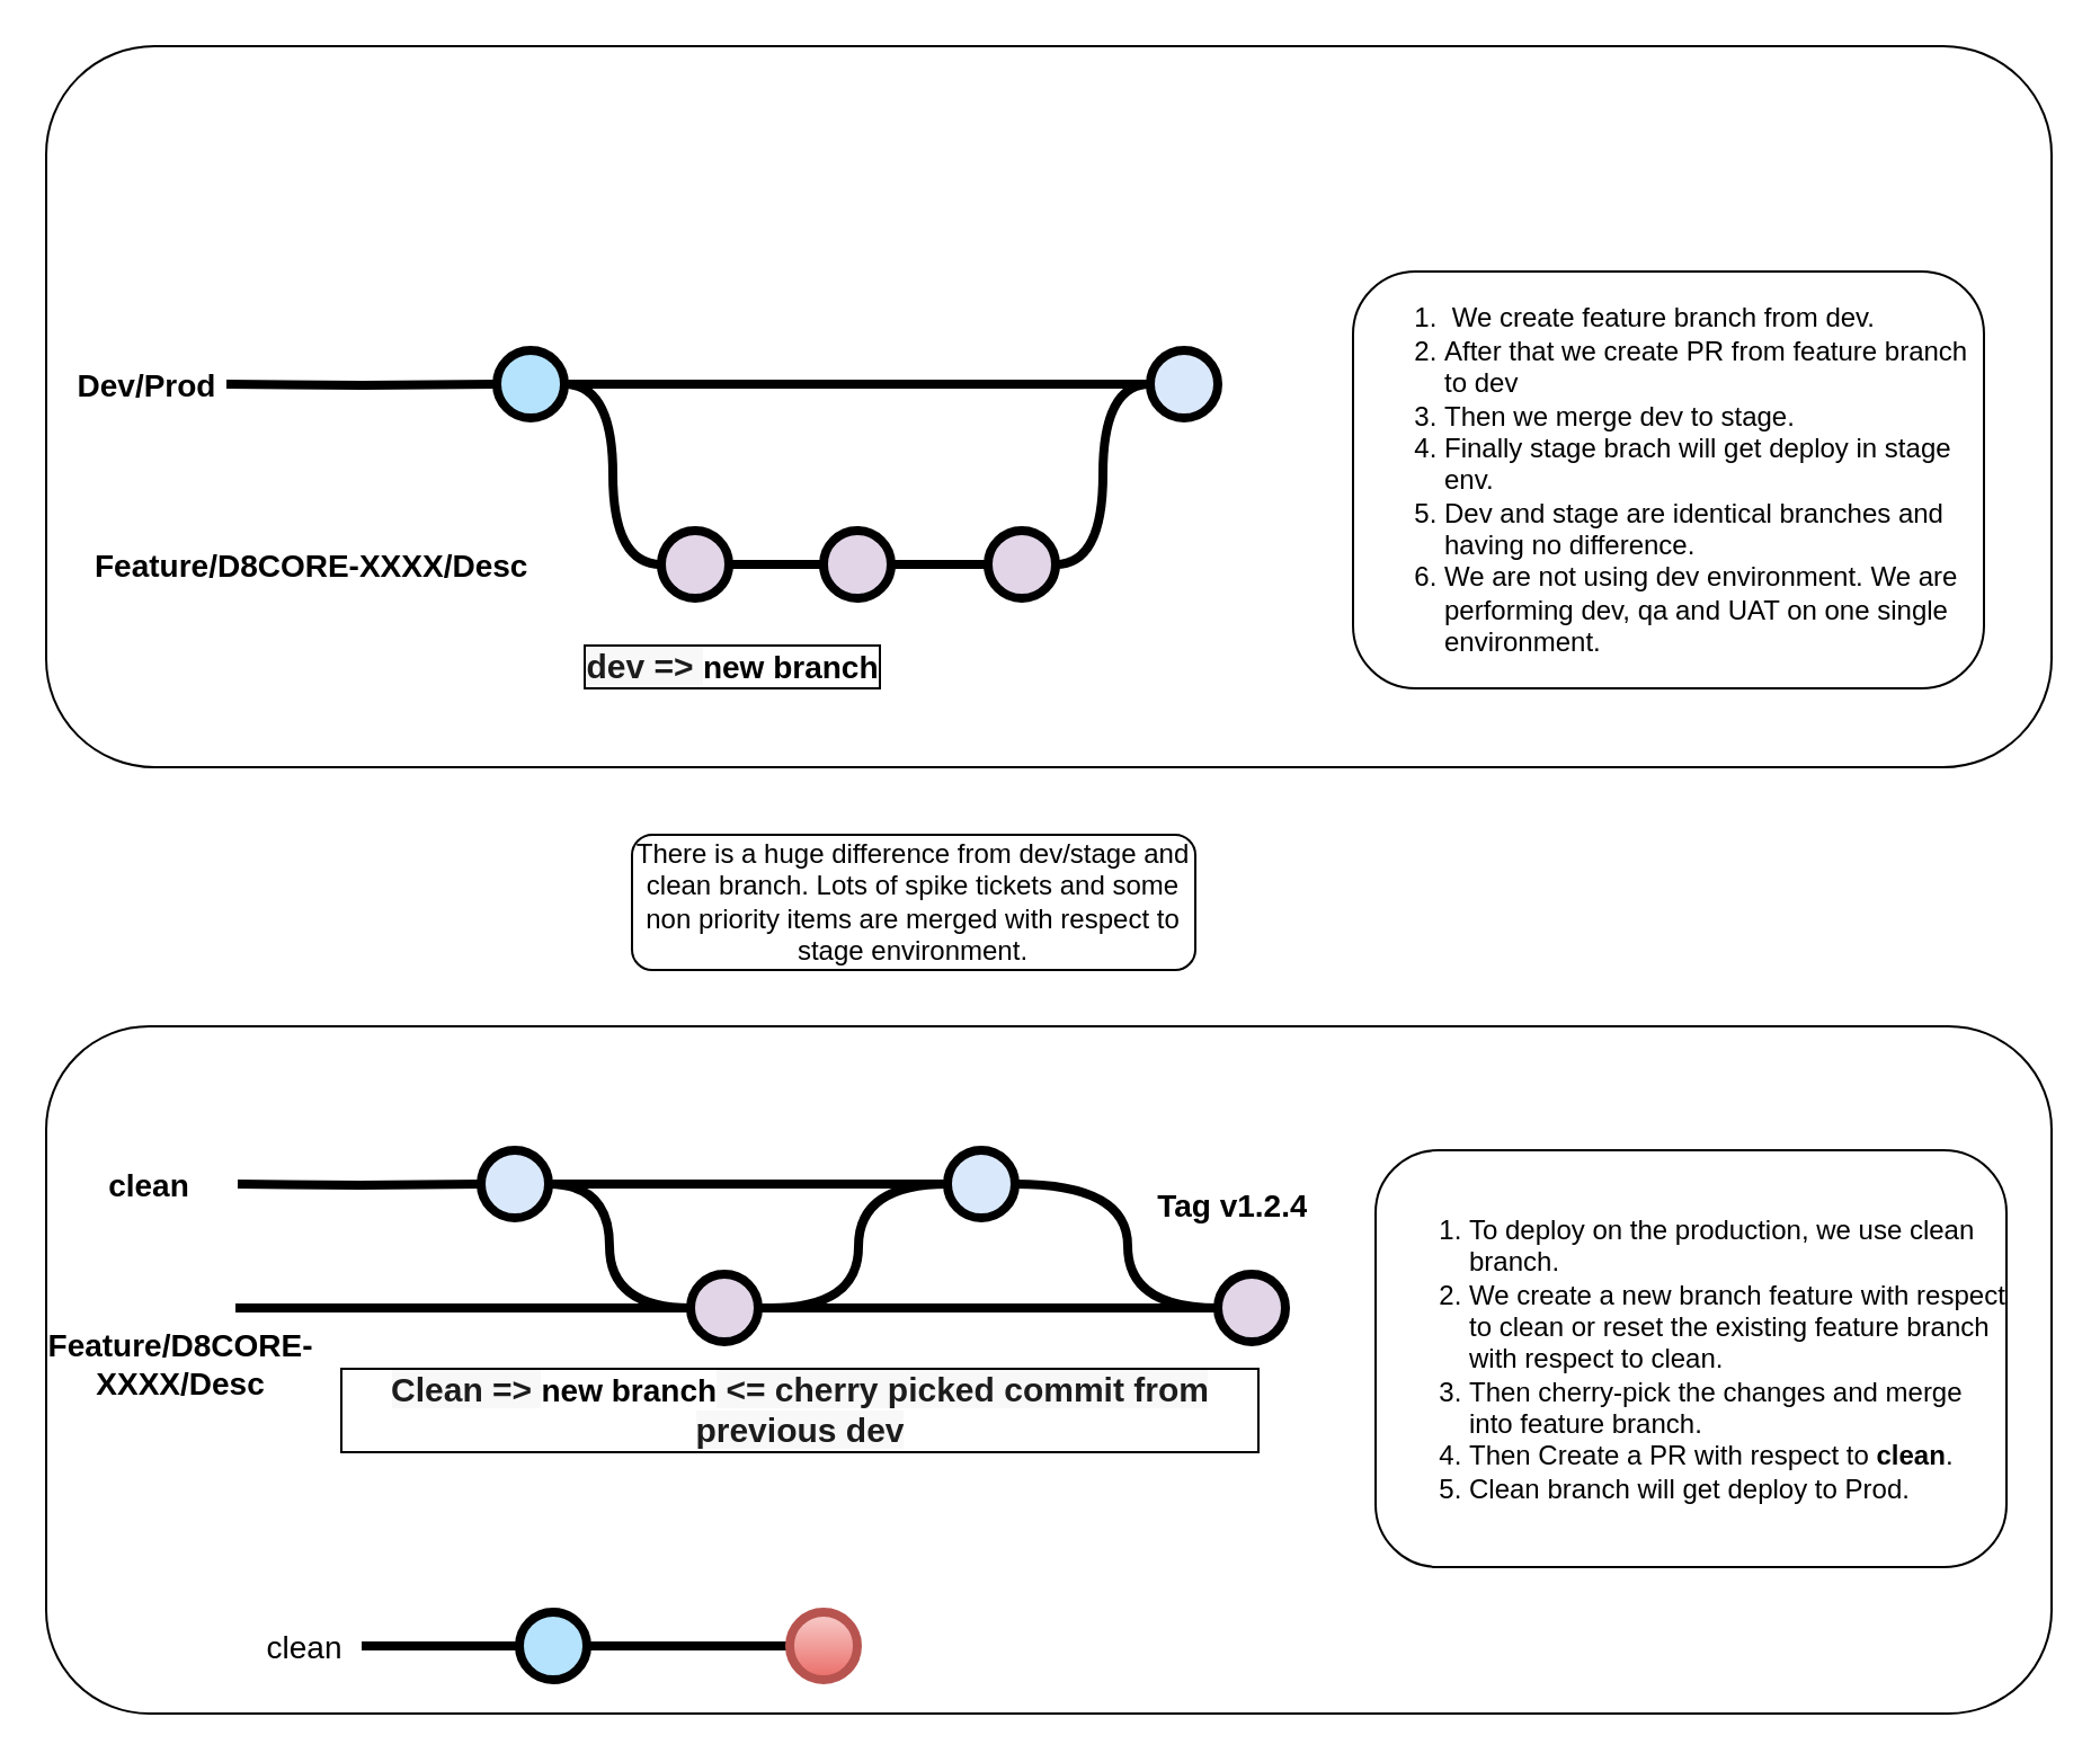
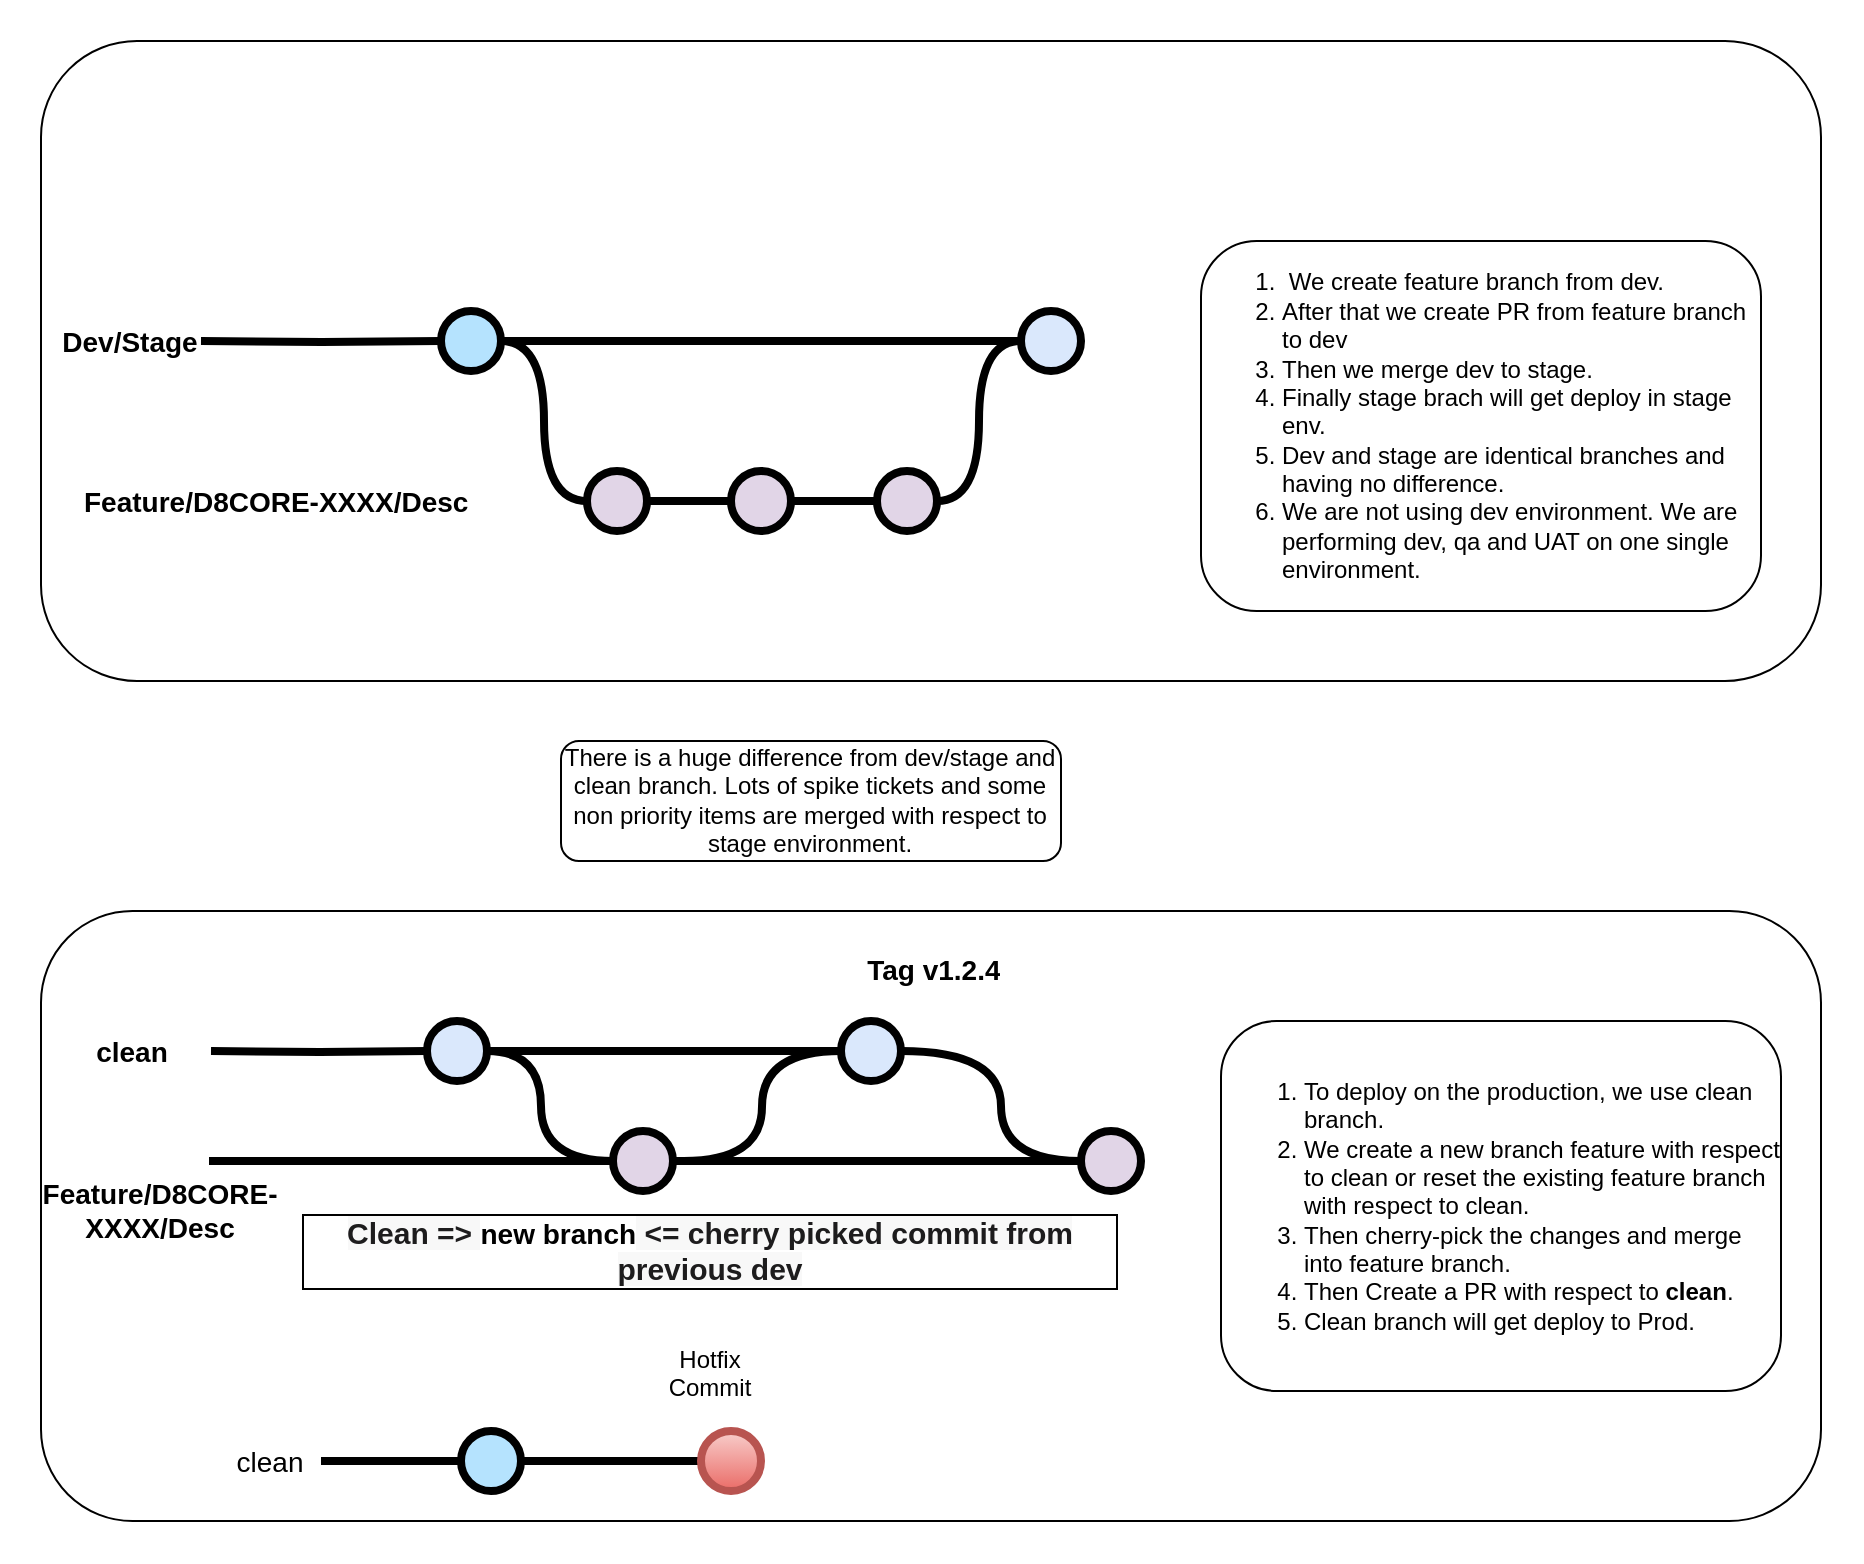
- <mxCell id="10" value="Dev/Prod" style="text;html=1;strokeColor=none;fillColor=none;align=center;verticalAlign=middle;whiteSpace=wrap;overflow=hidden;fontSize=14;fontStyle=1;labelBorderColor=none;" parent="1" vertex="1"><mxGeometry x="30" y="160" width="70" height="20" as="geometry" /></mxCell>
+ <mxCell id="10" value="Dev/Stage" style="text;html=1;strokeColor=none;fillColor=none;align=center;verticalAlign=middle;whiteSpace=wrap;overflow=hidden;fontSize=14;fontStyle=1;labelBorderColor=none;" parent="1" vertex="1"><mxGeometry x="30" y="160" width="70" height="20" as="geometry" /></mxCell>
- <mxCell id="41" value="&lt;b&gt;&lt;span style=&quot;color: rgb(29 , 28 , 29) ; font-family: , &amp;#34;applelogo&amp;#34; , sans-serif ; font-size: 15px ; text-align: left ; background-color: rgb(248 , 248 , 248)&quot;&gt;dev =&amp;gt;&amp;nbsp;&lt;/span&gt;&lt;span style=&quot;font-size: 14px ; text-align: left&quot;&gt;new branch&lt;/span&gt;&lt;/b&gt;" style="text;html=1;strokeColor=none;fillColor=none;align=center;verticalAlign=middle;whiteSpace=wrap;rounded=0;labelBorderColor=#000000;" vertex="1" parent="1"><mxGeometry x="170" y="285" width="310" height="20" as="geometry" /></mxCell>
- <mxCell id="29" value="&amp;nbsp;Tag v1.2.4" style="text;html=1;strokeColor=none;fillColor=none;align=center;verticalAlign=top;whiteSpace=wrap;overflow=hidden;fontSize=14;fontStyle=1" parent="1" vertex="1"><mxGeometry x="493" y="520" width="104" height="30" as="geometry" /></mxCell>
+ <mxCell id="29" value="&amp;nbsp;Tag v1.2.4" style="text;html=1;strokeColor=none;fillColor=none;align=center;verticalAlign=top;whiteSpace=wrap;overflow=hidden;fontSize=14;fontStyle=1" parent="1" vertex="1"><mxGeometry x="413" y="470" width="104" height="30" as="geometry" /></mxCell>
+ <mxCell id="4" value="Hotfix Commit" style="text;html=1;strokeColor=none;fillColor=none;align=center;verticalAlign=middle;whiteSpace=wrap;overflow=hidden;labelBorderColor=none;" parent="1" vertex="1"><mxGeometry x="330" y="670" width="50" height="30" as="geometry" /></mxCell>
